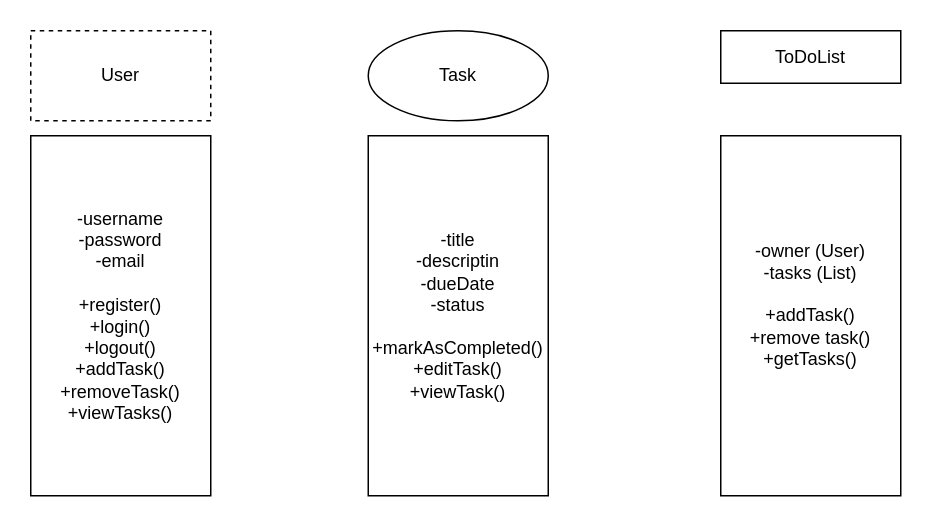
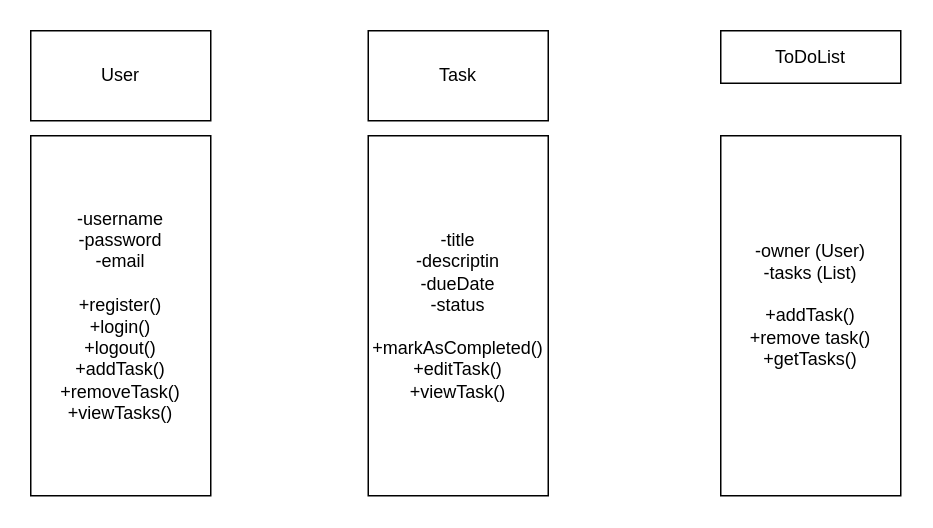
- <mxCell id="2" value="User" style="whiteSpace=wrap;html=1;dashed=1;" vertex="1" parent="1"><mxGeometry x="20" y="20" width="120" height="60" as="geometry" /></mxCell>
+ <mxCell id="2" value="User" style="whiteSpace=wrap;html=1;" vertex="1" parent="1"><mxGeometry x="20" y="20" width="120" height="60" as="geometry" /></mxCell>
- <mxCell id="4" value="Task" style="ellipse;whiteSpace=wrap;html=1;" vertex="1" parent="1"><mxGeometry x="245" y="20" width="120" height="60" as="geometry" /></mxCell>
+ <mxCell id="4" value="Task" style="whiteSpace=wrap;html=1;" vertex="1" parent="1"><mxGeometry x="245" y="20" width="120" height="60" as="geometry" /></mxCell>
